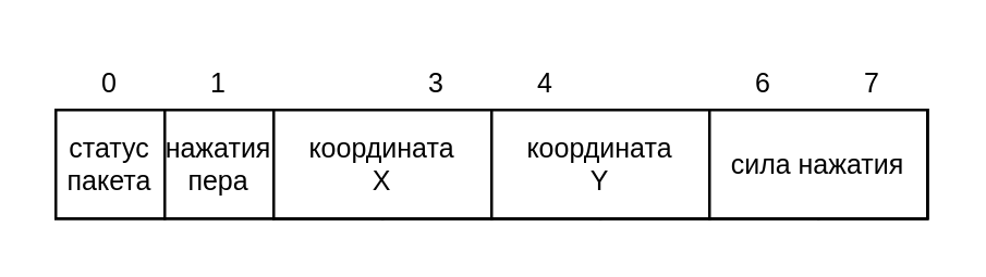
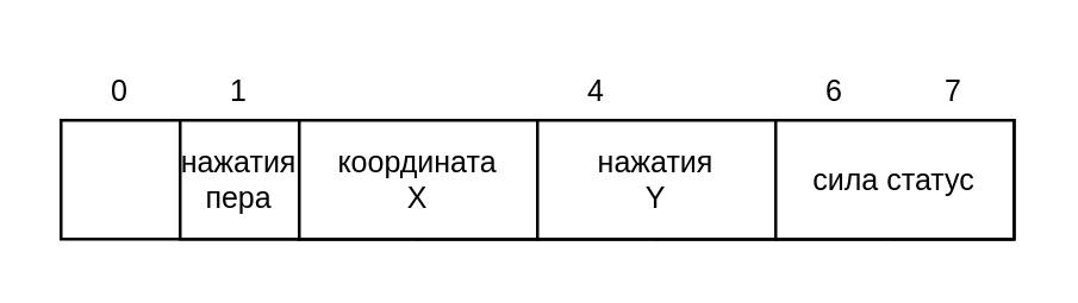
- <mxCell id="13" value="3" style="text;html=1;strokeColor=none;fillColor=none;align=center;verticalAlign=middle;whiteSpace=wrap;rounded=0;fontSize=10;fontFamily=Helvetica;" vertex="1" parent="1"><mxGeometry x="140" y="20" width="40" height="20" as="geometry" /></mxCell>
- <mxCell id="3" value="статус пакета" style="rounded=0;whiteSpace=wrap;html=1;fontSize=10;fontFamily=Helvetica;" vertex="1" parent="1"><mxGeometry x="20" y="40" width="40" height="40" as="geometry" /></mxCell>
- <mxCell id="18" value="&lt;div style=&quot;font-size: 10px&quot;&gt;&lt;font style=&quot;font-size: 10px&quot;&gt;координата&lt;/font&gt;&lt;/div&gt;&lt;div style=&quot;font-size: 10px&quot;&gt;&lt;font style=&quot;font-size: 10px&quot;&gt;Y&lt;br style=&quot;font-size: 10px;&quot;&gt;&lt;/font&gt;&lt;/div&gt;" style="rounded=0;whiteSpace=wrap;html=1;fontSize=10;fontFamily=Helvetica;" vertex="1" parent="1"><mxGeometry x="180" y="40" width="80" height="40" as="geometry" /></mxCell>
+ <mxCell id="18" value="&lt;div style=&quot;font-size: 10px&quot;&gt;&lt;font style=&quot;font-size: 10px&quot;&gt;нажатия&lt;/font&gt;&lt;/div&gt;&lt;div style=&quot;font-size: 10px&quot;&gt;&lt;font style=&quot;font-size: 10px&quot;&gt;Y&lt;br style=&quot;font-size: 10px;&quot;&gt;&lt;/font&gt;&lt;/div&gt;" style="rounded=0;whiteSpace=wrap;html=1;fontSize=10;fontFamily=Helvetica;" vertex="1" parent="1"><mxGeometry x="180" y="40" width="80" height="40" as="geometry" /></mxCell>
- <mxCell id="19" value="&lt;font style=&quot;font-size: 10px&quot;&gt;сила нажатия &lt;br style=&quot;font-size: 10px;&quot;&gt;&lt;/font&gt;" style="rounded=0;whiteSpace=wrap;html=1;fontSize=10;fontFamily=Helvetica;" vertex="1" parent="1"><mxGeometry x="260" y="40" width="80" height="40" as="geometry" /></mxCell>
+ <mxCell id="19" value="&lt;font style=&quot;font-size: 10px&quot;&gt;сила статус &lt;br style=&quot;font-size: 10px;&quot;&gt;&lt;/font&gt;" style="rounded=0;whiteSpace=wrap;html=1;fontSize=10;fontFamily=Helvetica;" vertex="1" parent="1"><mxGeometry x="260" y="40" width="80" height="40" as="geometry" /></mxCell>
